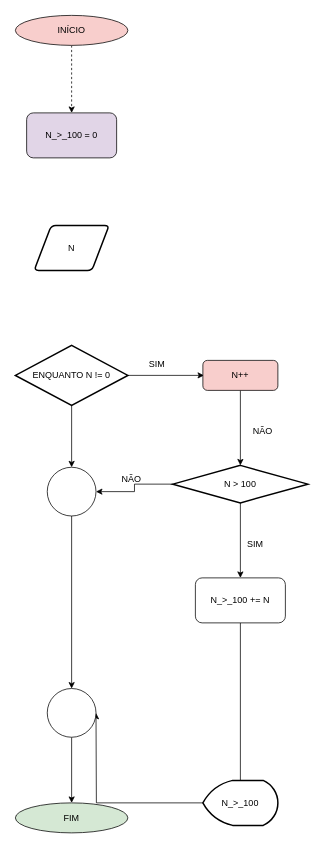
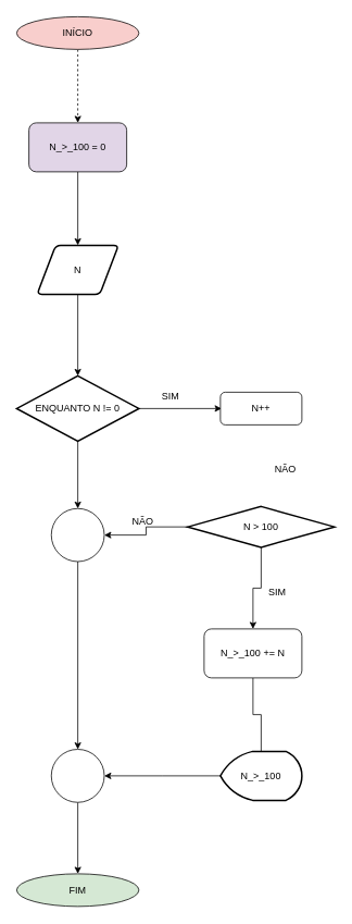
+ <mxCell id="15" value="" style="edgeStyle=orthogonalEdgeStyle;rounded=0;orthogonalLoop=1;jettySize=auto;html=1;" edge="1" parent="1" source="16" target="6"><mxGeometry relative="1" as="geometry" /></mxCell>
+ <mxCell id="5" value="" style="edgeStyle=orthogonalEdgeStyle;rounded=0;orthogonalLoop=1;jettySize=auto;html=1;" edge="1" parent="1" source="6" target="9"><mxGeometry relative="1" as="geometry" /></mxCell>
- <mxCell id="11" value="N++" style="rounded=1;whiteSpace=wrap;html=1;fillColor=#f8cecc;" vertex="1" parent="1"><mxGeometry x="270" y="480" width="100" height="40" as="geometry" /></mxCell>
+ <mxCell id="11" value="N++" style="rounded=1;whiteSpace=wrap;html=1;" vertex="1" parent="1"><mxGeometry x="270" y="480" width="100" height="40" as="geometry" /></mxCell>
- <mxCell id="10" value="" style="edgeStyle=orthogonalEdgeStyle;rounded=0;orthogonalLoop=1;jettySize=auto;html=1;" edge="1" parent="1" source="11" target="14"><mxGeometry relative="1" as="geometry" /></mxCell>
- <mxCell id="18" value="N_&amp;gt;_100 += N" style="rounded=1;whiteSpace=wrap;html=1;" vertex="1" parent="1"><mxGeometry x="260" y="770" width="120" height="60" as="geometry" /></mxCell>
+ <mxCell id="18" value="N_&amp;gt;_100 += N" style="rounded=1;whiteSpace=wrap;html=1;" vertex="1" parent="1"><mxGeometry x="250" y="770" width="120" height="60" as="geometry" /></mxCell>
- <mxCell id="20" value="N_&amp;gt;_100" style="strokeWidth=2;html=1;shape=mxgraph.flowchart.display;whiteSpace=wrap;" vertex="1" parent="1"><mxGeometry x="270" y="1040" width="100" height="60" as="geometry" /></mxCell>
+ <mxCell id="20" value="N_&amp;gt;_100" style="strokeWidth=2;html=1;shape=mxgraph.flowchart.display;whiteSpace=wrap;" vertex="1" parent="1"><mxGeometry x="270" y="920" width="100" height="60" as="geometry" /></mxCell>
